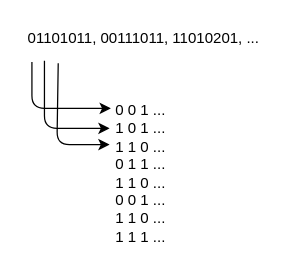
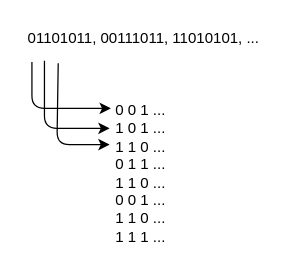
- <mxCell id="2" value="01101011, 00111011, 11010201, ...&lt;br&gt;&amp;nbsp;" style="text;html=1;resizable=0;points=[];autosize=1;align=left;verticalAlign=top;spacingTop=-4;" vertex="1" parent="1"><mxGeometry x="20" y="20" width="200" height="30" as="geometry" /></mxCell>
+ <mxCell id="2" value="01101011, 00111011, 11010101, ...&lt;br&gt;&amp;nbsp;" style="text;html=1;resizable=0;points=[];autosize=1;align=left;verticalAlign=top;spacingTop=-4;" vertex="1" parent="1"><mxGeometry x="20" y="20" width="200" height="30" as="geometry" /></mxCell>
